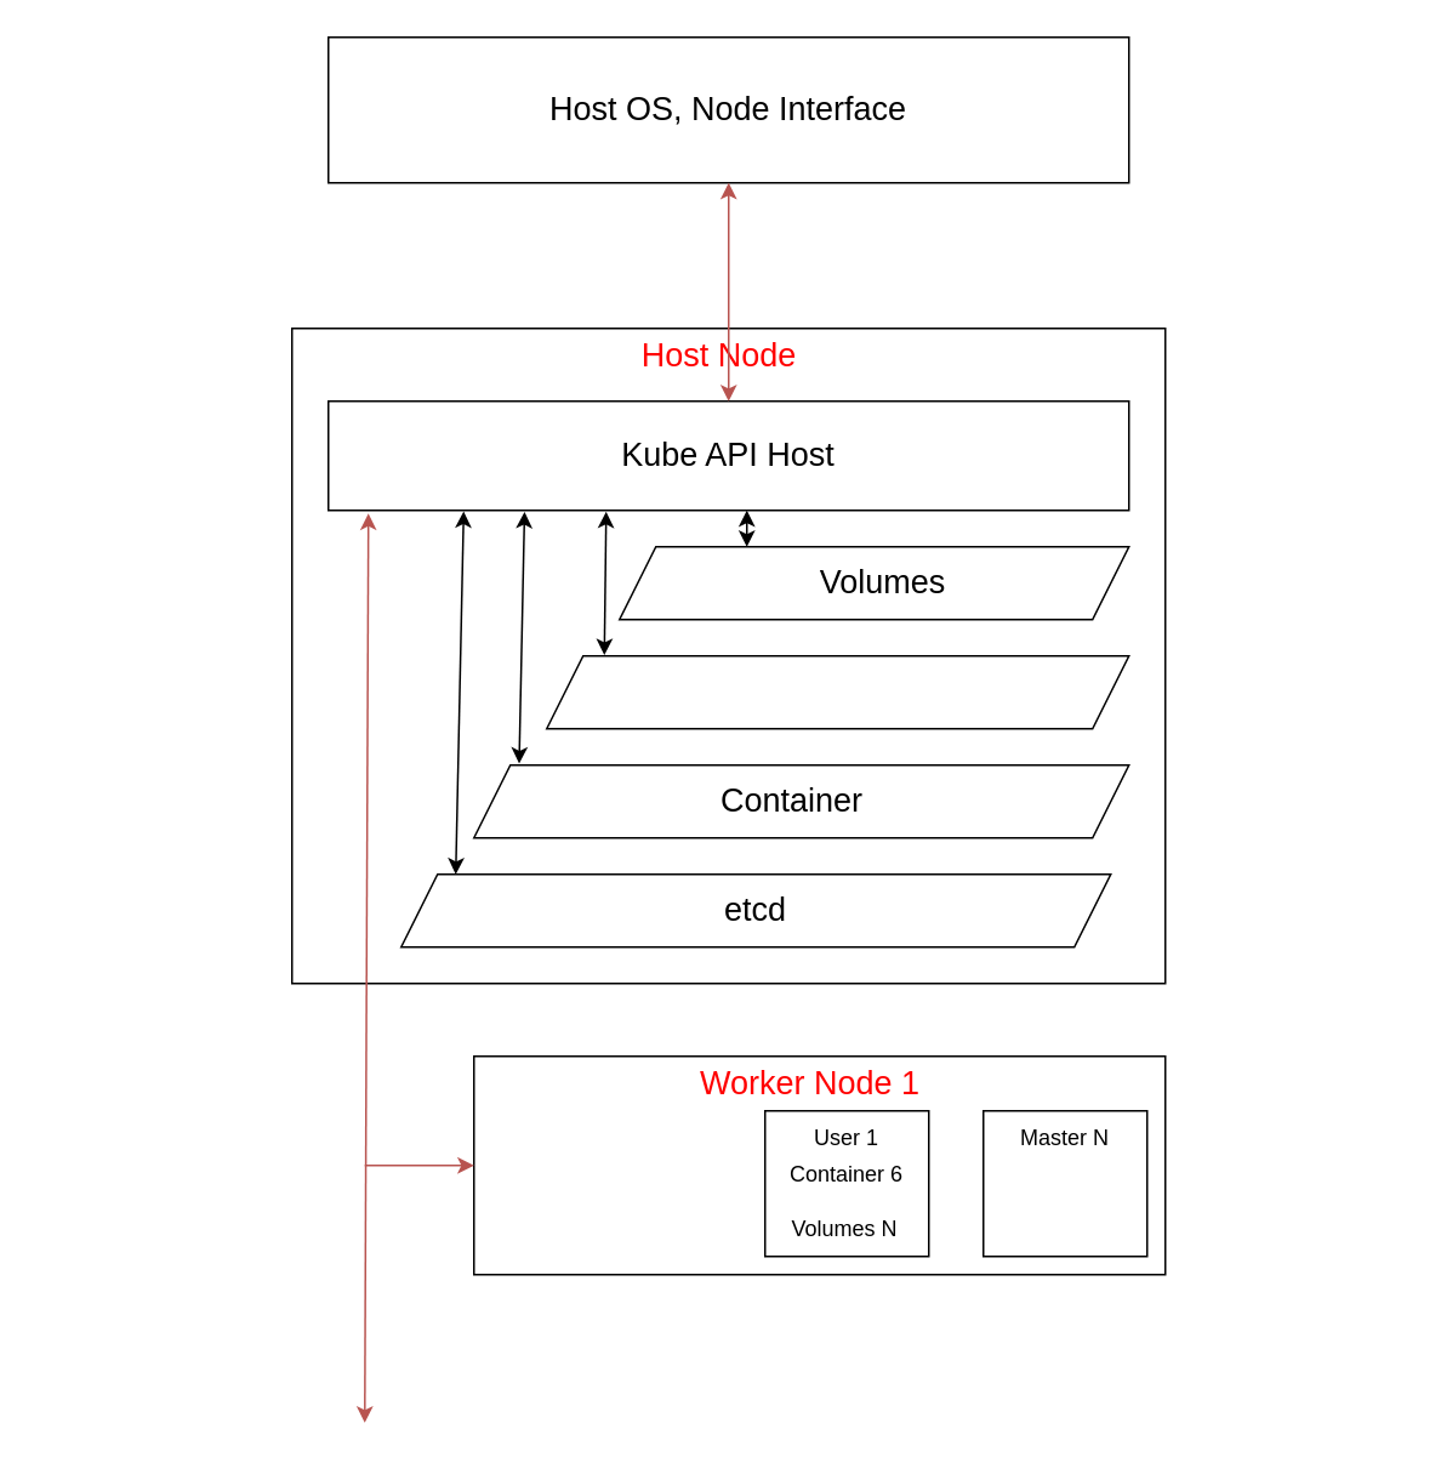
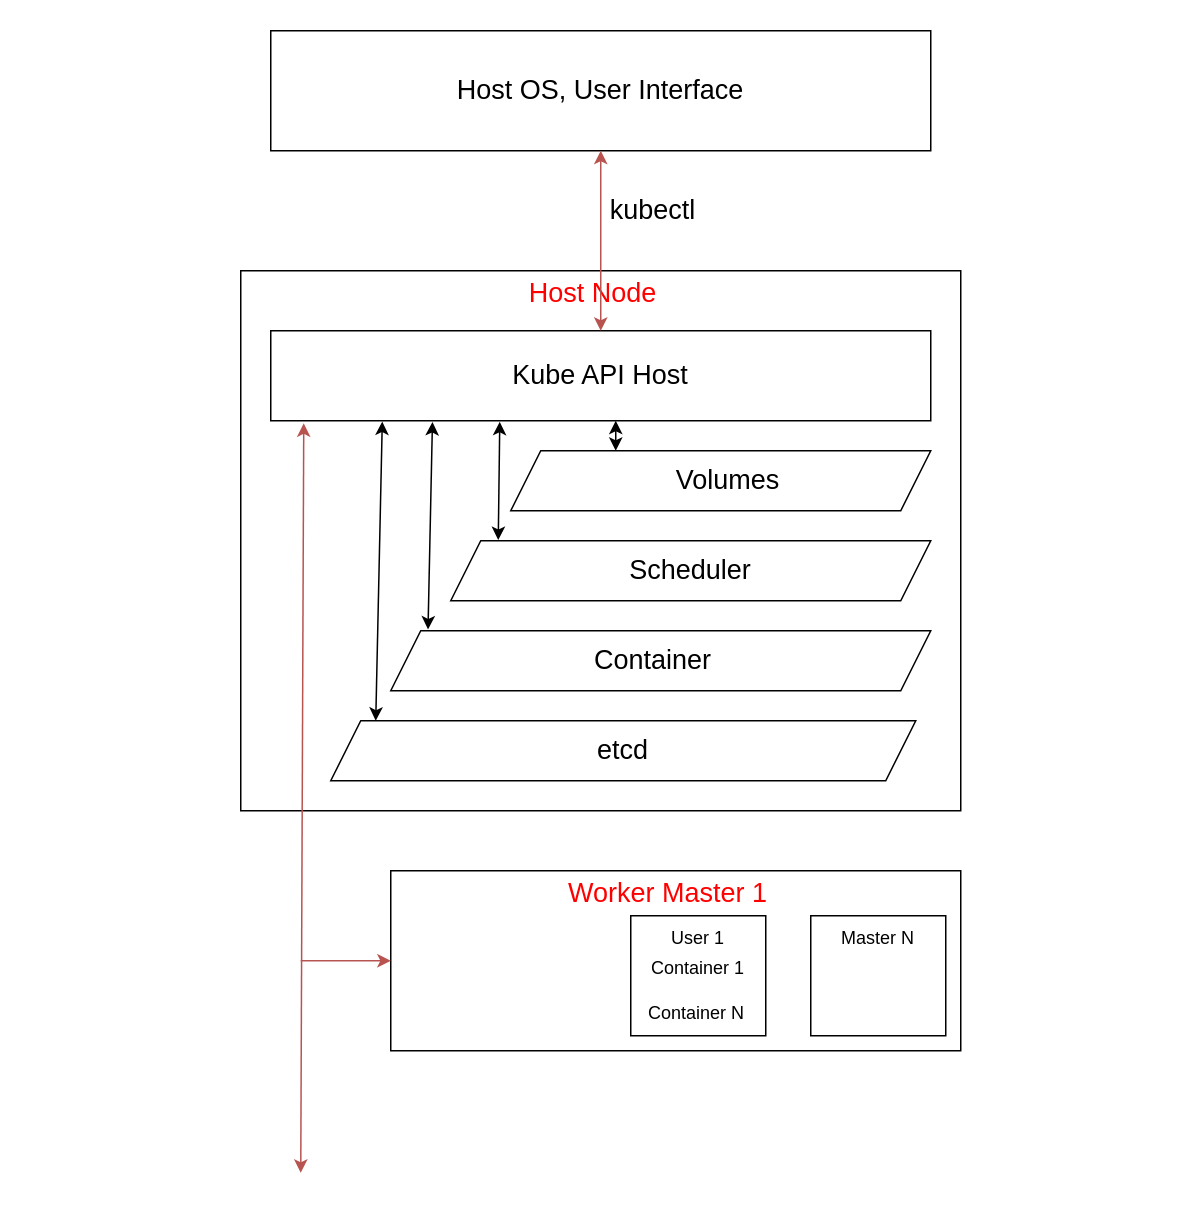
- <mxCell id="3" value="&lt;font style=&quot;font-size: 18px;&quot;&gt;Host OS, Node Interface&lt;/font&gt;" style="text;html=1;strokeColor=none;fillColor=none;align=center;verticalAlign=middle;whiteSpace=wrap;rounded=0;" vertex="1" parent="1"><mxGeometry x="180" y="20" width="440" height="80" as="geometry" /></mxCell>
+ <mxCell id="3" value="&lt;font style=&quot;font-size: 18px;&quot;&gt;Host OS, User Interface&lt;/font&gt;" style="text;html=1;strokeColor=none;fillColor=none;align=center;verticalAlign=middle;whiteSpace=wrap;rounded=0;" vertex="1" parent="1"><mxGeometry x="180" y="20" width="440" height="80" as="geometry" /></mxCell>
+ <mxCell id="4" value="&lt;font style=&quot;font-size: 18px;&quot;&gt;kubectl&lt;/font&gt;" style="text;html=1;strokeColor=none;fillColor=none;align=center;verticalAlign=middle;whiteSpace=wrap;rounded=0;" vertex="1" parent="1"><mxGeometry x="360" y="110" width="150" height="60" as="geometry" /></mxCell>
+ <mxCell id="14" value="&lt;font style=&quot;font-size: 18px;&quot;&gt;Scheduler&lt;/font&gt;" style="text;html=1;strokeColor=none;fillColor=none;align=center;verticalAlign=middle;whiteSpace=wrap;rounded=0;" vertex="1" parent="1"><mxGeometry x="320" y="365" width="280" height="30" as="geometry" /></mxCell>
- <mxCell id="25" value="&lt;font style=&quot;font-size: 18px;&quot; color=&quot;#ff0000&quot;&gt;Worker Node 1&lt;/font&gt;" style="text;html=1;strokeColor=none;fillColor=none;align=center;verticalAlign=middle;whiteSpace=wrap;rounded=0;" vertex="1" parent="1"><mxGeometry x="260" y="580" width="370" height="30" as="geometry" /></mxCell>
+ <mxCell id="25" value="&lt;font style=&quot;font-size: 18px;&quot; color=&quot;#ff0000&quot;&gt;Worker Master 1&lt;/font&gt;" style="text;html=1;strokeColor=none;fillColor=none;align=center;verticalAlign=middle;whiteSpace=wrap;rounded=0;" vertex="1" parent="1"><mxGeometry x="260" y="580" width="370" height="30" as="geometry" /></mxCell>
- <mxCell id="30" value="Container 6" style="text;html=1;strokeColor=none;fillColor=none;align=center;verticalAlign=middle;whiteSpace=wrap;rounded=0;" vertex="1" parent="1"><mxGeometry x="420" y="630" width="90" height="30" as="geometry" /></mxCell>
+ <mxCell id="30" value="Container 1" style="text;html=1;strokeColor=none;fillColor=none;align=center;verticalAlign=middle;whiteSpace=wrap;rounded=0;" vertex="1" parent="1"><mxGeometry x="420" y="630" width="90" height="30" as="geometry" /></mxCell>
- <mxCell id="31" value="Volumes N" style="text;html=1;strokeColor=none;fillColor=none;align=center;verticalAlign=middle;whiteSpace=wrap;rounded=0;" vertex="1" parent="1"><mxGeometry x="419" y="660" width="90" height="30" as="geometry" /></mxCell>
+ <mxCell id="31" value="Container N" style="text;html=1;strokeColor=none;fillColor=none;align=center;verticalAlign=middle;whiteSpace=wrap;rounded=0;" vertex="1" parent="1"><mxGeometry x="419" y="660" width="90" height="30" as="geometry" /></mxCell>
